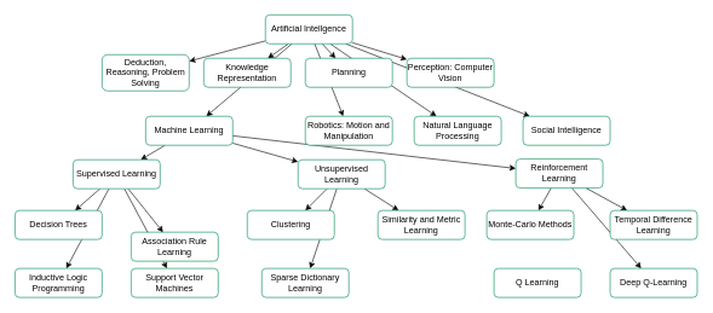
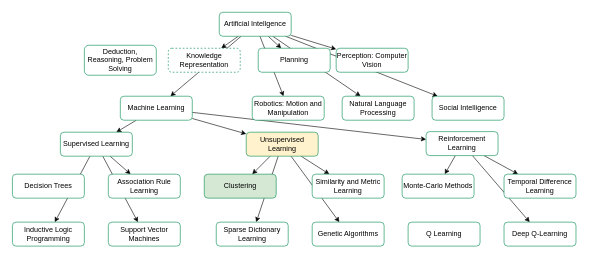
- <mxCell id="2" style="rounded=0;orthogonalLoop=1;jettySize=auto;html=1;fontFamily=Dejavu Sans;" edge="1" parent="1" source="10" target="11"><mxGeometry relative="1" as="geometry" /></mxCell>
- <mxCell id="12" value="Knowledge Representation" style="rounded=1;whiteSpace=wrap;html=1;strokeColor=#008C4F;" vertex="1" parent="1"><mxGeometry x="280" y="80" width="120" height="40" as="geometry" /></mxCell>
+ <mxCell id="12" value="Knowledge Representation" style="rounded=1;whiteSpace=wrap;html=1;strokeColor=#008C4F;dashed=1;" vertex="1" parent="1"><mxGeometry x="280" y="80" width="120" height="40" as="geometry" /></mxCell>
- <mxCell id="13" value="Planning" style="rounded=1;whiteSpace=wrap;html=1;strokeColor=#008C4F;" vertex="1" parent="1"><mxGeometry x="420" y="80" width="120" height="40" as="geometry" /></mxCell>
+ <mxCell id="13" value="Planning" style="rounded=1;whiteSpace=wrap;html=1;strokeColor=#008C4F;" vertex="1" parent="1"><mxGeometry x="430" y="80" width="120" height="40" as="geometry" /></mxCell>
- <mxCell id="31" value="Unsupervised Learning" style="rounded=1;whiteSpace=wrap;html=1;strokeColor=#008C4F;" vertex="1" parent="1"><mxGeometry x="410" y="220" width="120" height="40" as="geometry" /></mxCell>
+ <mxCell id="31" value="Unsupervised Learning" style="rounded=1;whiteSpace=wrap;html=1;strokeColor=#008C4F;fillColor=#fff2cc;" vertex="1" parent="1"><mxGeometry x="410" y="220" width="120" height="40" as="geometry" /></mxCell>
- <mxCell id="22" style="edgeStyle=none;rounded=0;orthogonalLoop=1;jettySize=auto;html=1;fontFamily=Dejavu Sans;" edge="1" parent="1" source="26" target="36"><mxGeometry relative="1" as="geometry" /></mxCell>
+ <mxCell id="30" style="edgeStyle=none;rounded=0;orthogonalLoop=1;jettySize=auto;html=1;fontFamily=Dejavu Sans;" edge="1" parent="1" source="31" target="43"><mxGeometry relative="1" as="geometry" /></mxCell>
- <mxCell id="40" value="Clustering" style="rounded=1;whiteSpace=wrap;html=1;strokeColor=#008C4F;" vertex="1" parent="1"><mxGeometry x="340" y="290" width="120" height="40" as="geometry" /></mxCell>
+ <mxCell id="40" value="Clustering" style="rounded=1;whiteSpace=wrap;html=1;strokeColor=#008C4F;fillColor=#d5e8d4;" vertex="1" parent="1"><mxGeometry x="340" y="290" width="120" height="40" as="geometry" /></mxCell>
- <mxCell id="37" value="Association Rule Learning" style="rounded=1;whiteSpace=wrap;html=1;strokeColor=#008C4F;" vertex="1" parent="1"><mxGeometry x="180" y="320" width="120" height="40" as="geometry" /></mxCell>
+ <mxCell id="37" value="Association Rule Learning" style="rounded=1;whiteSpace=wrap;html=1;strokeColor=#008C4F;" vertex="1" parent="1"><mxGeometry x="180" y="290" width="120" height="40" as="geometry" /></mxCell>
+ <mxCell id="43" value="Genetic Algorithms" style="rounded=1;whiteSpace=wrap;html=1;strokeColor=#008C4F;" vertex="1" parent="1"><mxGeometry x="520" y="370" width="120" height="40" as="geometry" /></mxCell>
